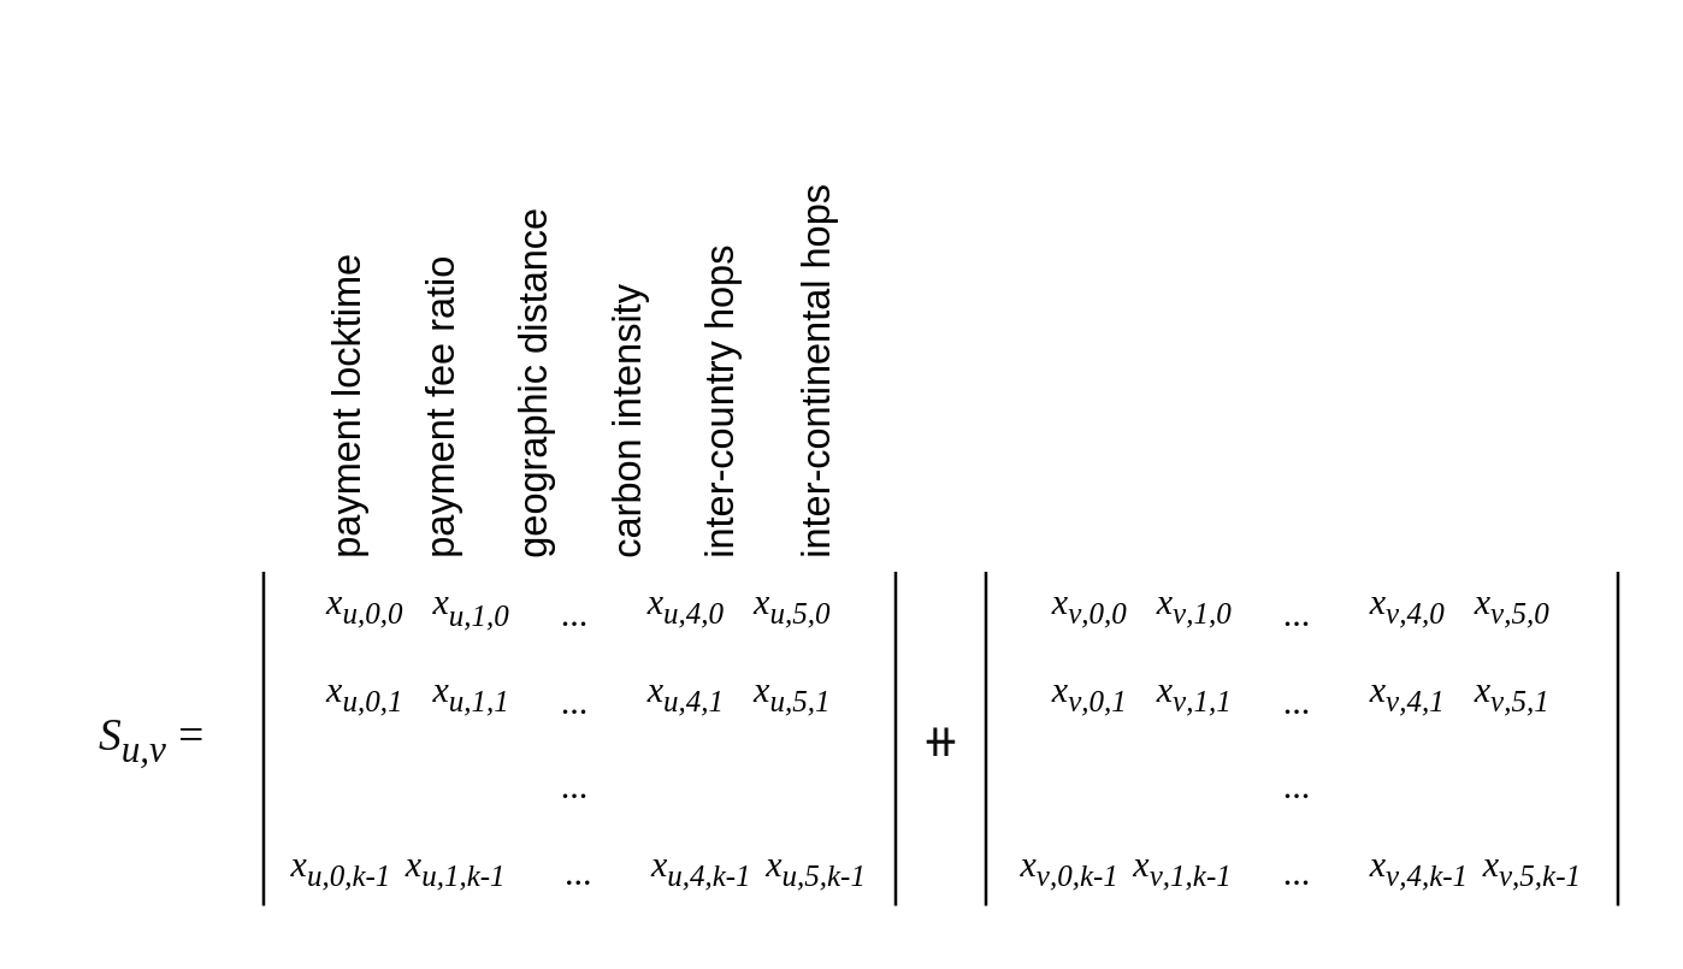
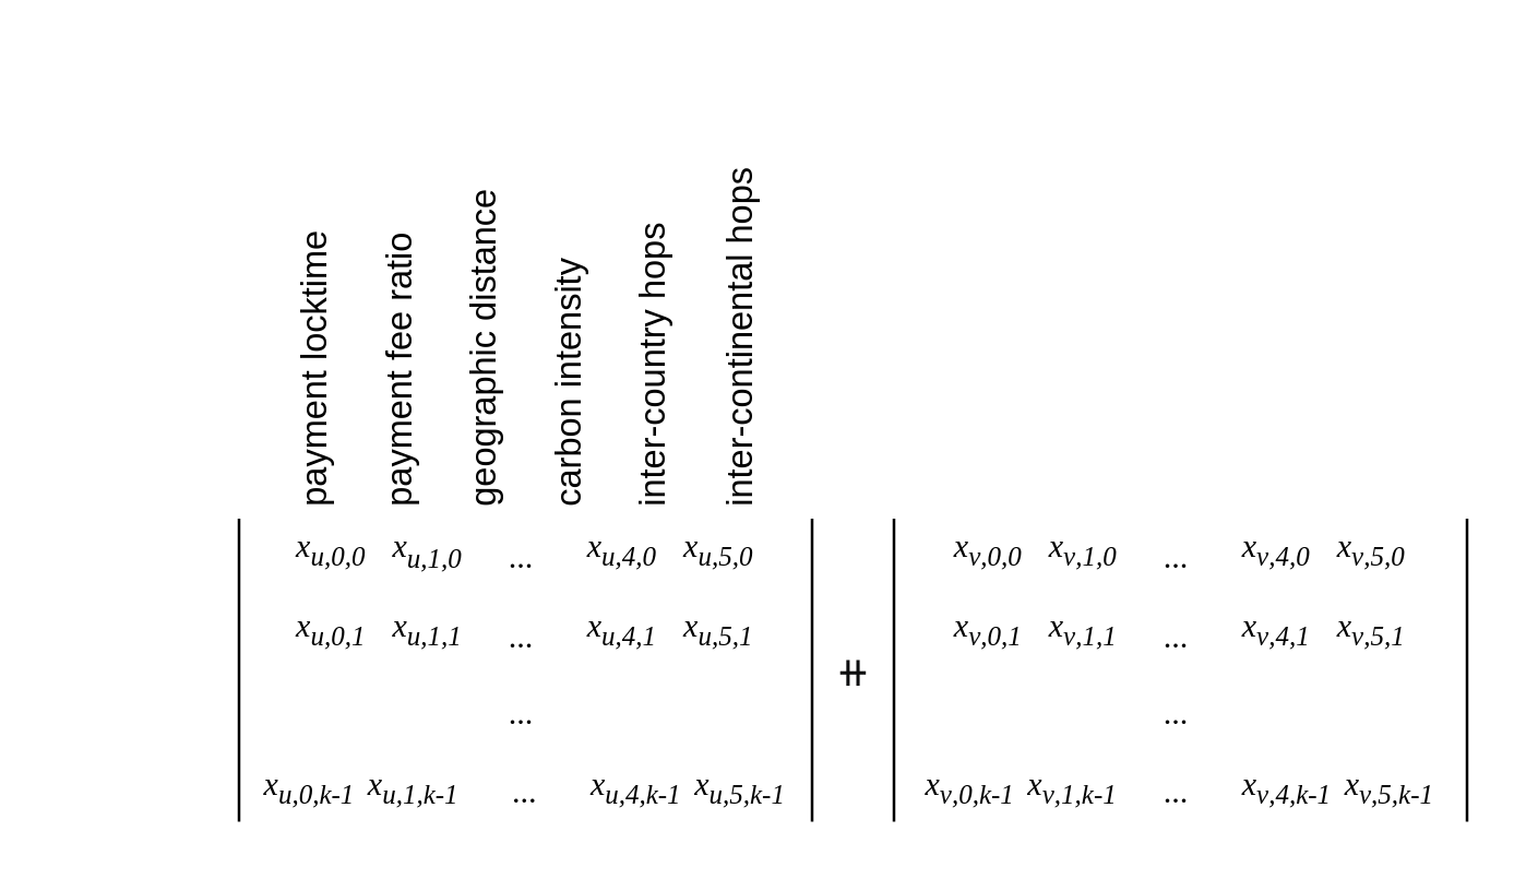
- <mxCell id="6" value="&lt;span style=&quot;color: rgb(12, 13, 14); font-family: Georgia, Cambria, &amp;quot;Times New Roman&amp;quot;, Times, serif; font-size: 15px; text-align: left; text-wrap-mode: wrap; background-color: rgb(255, 255, 255);&quot;&gt;&lt;i&gt;S&lt;sub&gt;u,v&amp;nbsp;&lt;/sub&gt;=&lt;/i&gt;&lt;/span&gt;" style="text;html=1;align=center;verticalAlign=middle;resizable=0;points=[];autosize=1;strokeColor=none;fillColor=none;" vertex="1" parent="1"><mxGeometry x="20" y="230" width="60" height="30" as="geometry" /></mxCell>
